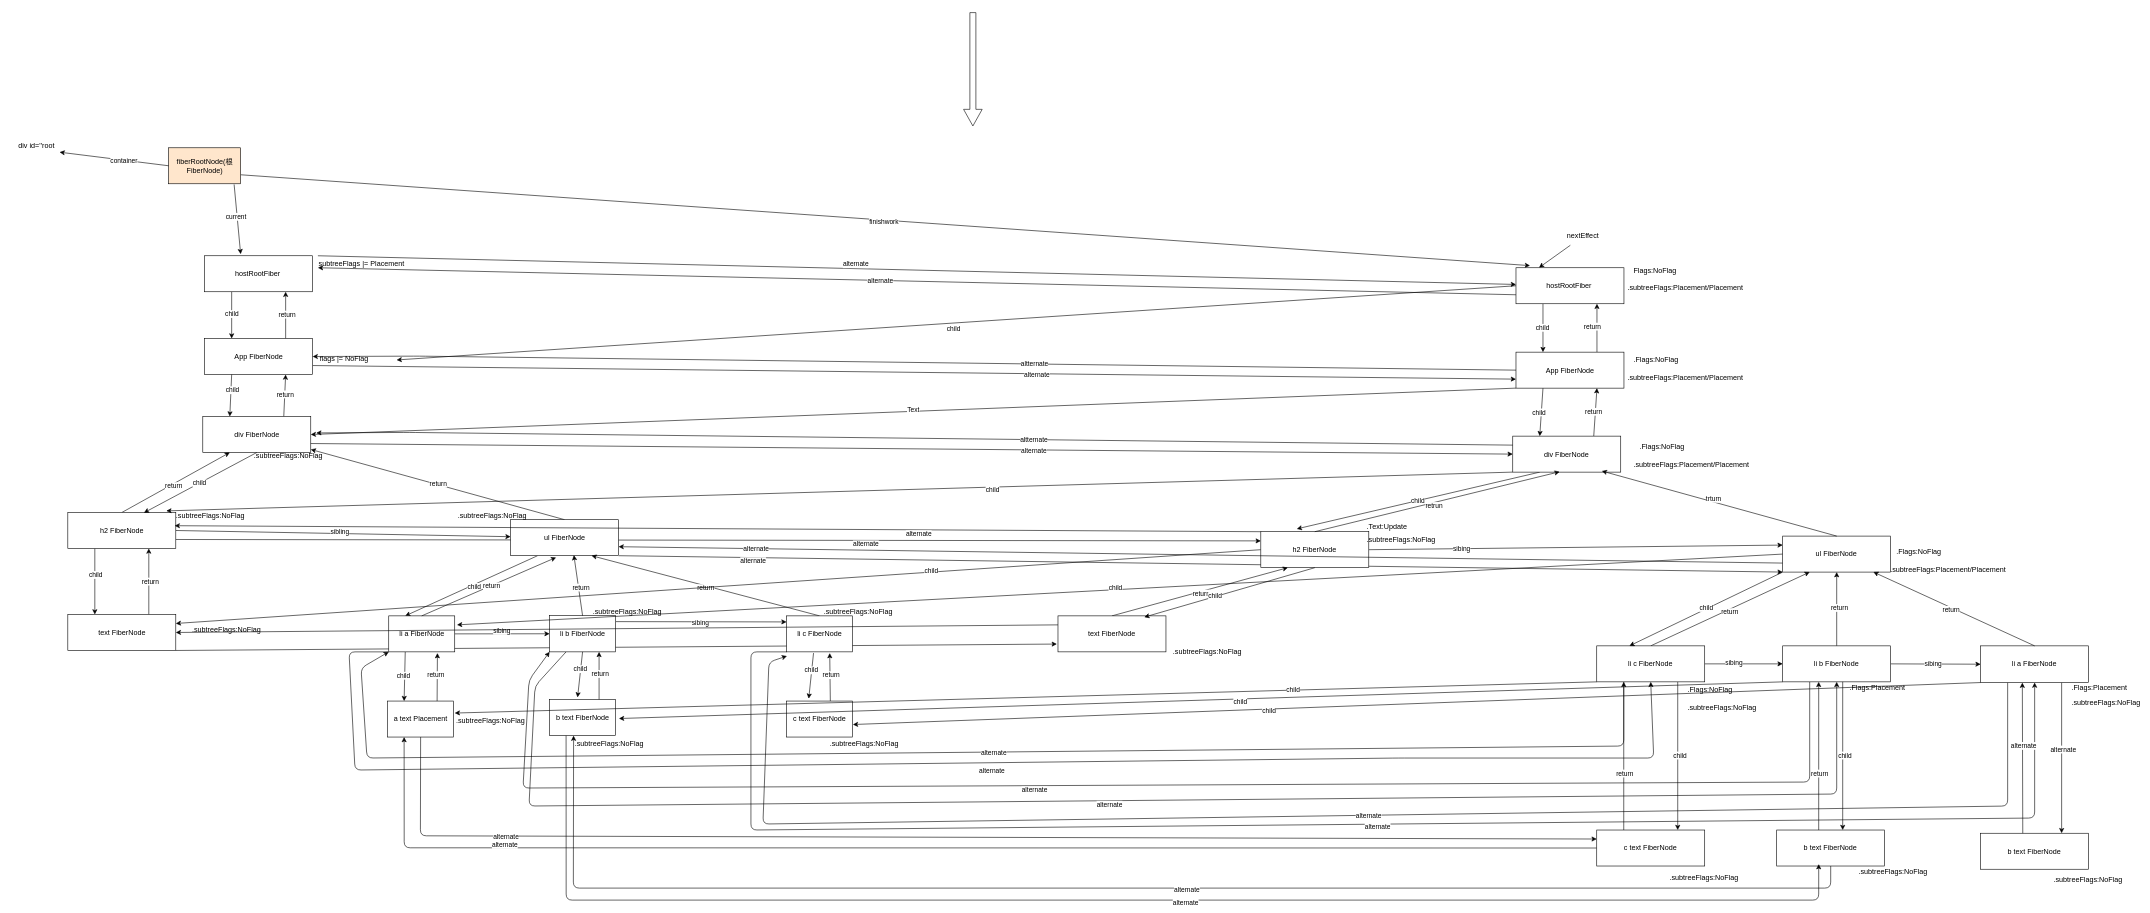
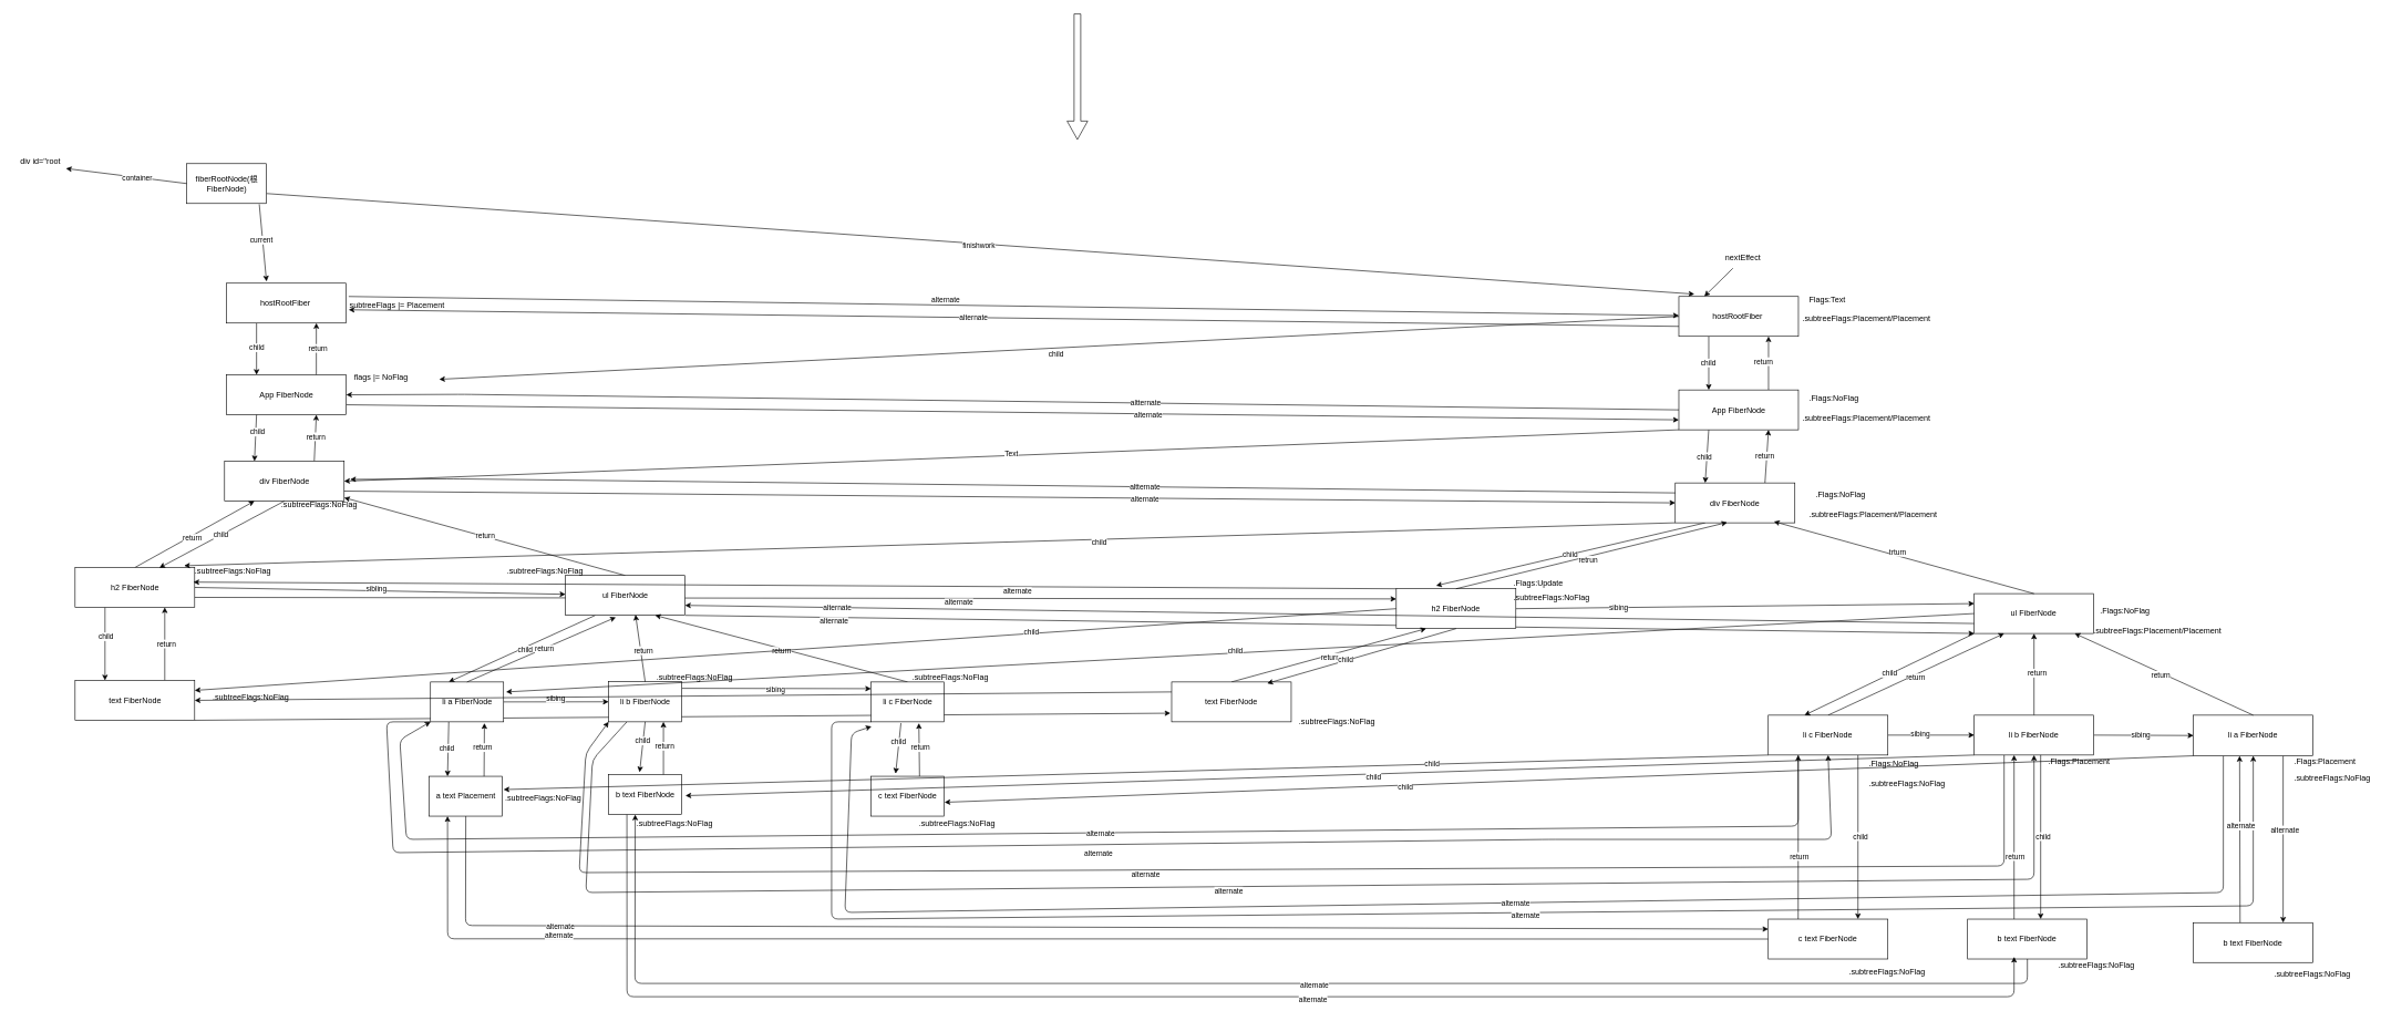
- <mxCell id="6" value="fiberRootNode(根FiberNode)" style="rounded=0;whiteSpace=wrap;html=1;fillColor=#ffe6cc;" parent="1" vertex="1"><mxGeometry x="280.63" y="245.86" width="120" height="60" as="geometry" /></mxCell>
+ <mxCell id="6" value="fiberRootNode(根FiberNode)" style="rounded=0;whiteSpace=wrap;html=1;" parent="1" vertex="1"><mxGeometry x="280.63" y="245.86" width="120" height="60" as="geometry" /></mxCell>
- <mxCell id="42" value="nextEffect" style="text;html=1;align=center;verticalAlign=middle;resizable=0;points=[];autosize=1;strokeColor=none;fillColor=none;" parent="1" vertex="1"><mxGeometry x="2598.25" y="378.36" width="80" height="30" as="geometry" /></mxCell>
+ <mxCell id="42" value="nextEffect" style="text;html=1;align=center;verticalAlign=middle;resizable=0;points=[];autosize=1;strokeColor=none;fillColor=none;" parent="1" vertex="1"><mxGeometry x="2583.25" y="373.36" width="80" height="30" as="geometry" /></mxCell>
- <mxCell id="95" value="subtreeFlags |= Placement" style="text;whiteSpace=wrap;" parent="1" vertex="1"><mxGeometry x="529.38" y="425.86" width="162.5" height="40" as="geometry" /></mxCell>
+ <mxCell id="95" value="subtreeFlags |= Placement" style="text;whiteSpace=wrap;" parent="1" vertex="1"><mxGeometry x="524.38" y="445.86" width="162.5" height="40" as="geometry" /></mxCell>
- <mxCell id="213" value="Flags:NoFlag" style="text;whiteSpace=wrap;" parent="1" vertex="1"><mxGeometry x="2721.26" y="436.54" width="110" height="40" as="geometry" /></mxCell>
+ <mxCell id="213" value="Flags:Text" style="text;whiteSpace=wrap;" parent="1" vertex="1"><mxGeometry x="2721.26" y="436.54" width="110" height="40" as="geometry" /></mxCell>
- <mxCell id="92" value="flags |= NoFlag" style="text;whiteSpace=wrap;" parent="1" vertex="1"><mxGeometry x="530.63" y="583.86" width="130" height="40" as="geometry" /></mxCell>
+ <mxCell id="92" value="flags |= NoFlag" style="text;whiteSpace=wrap;" parent="1" vertex="1"><mxGeometry x="530.63" y="553.86" width="130" height="40" as="geometry" /></mxCell>
- <mxCell id="147" value=".Text:Update" style="text;whiteSpace=wrap;" parent="1" vertex="1"><mxGeometry x="2276.26" y="863.86" width="110" height="40" as="geometry" /></mxCell>
+ <mxCell id="147" value=".Flags:Update" style="text;whiteSpace=wrap;" parent="1" vertex="1"><mxGeometry x="2276.26" y="863.86" width="110" height="40" as="geometry" /></mxCell>
